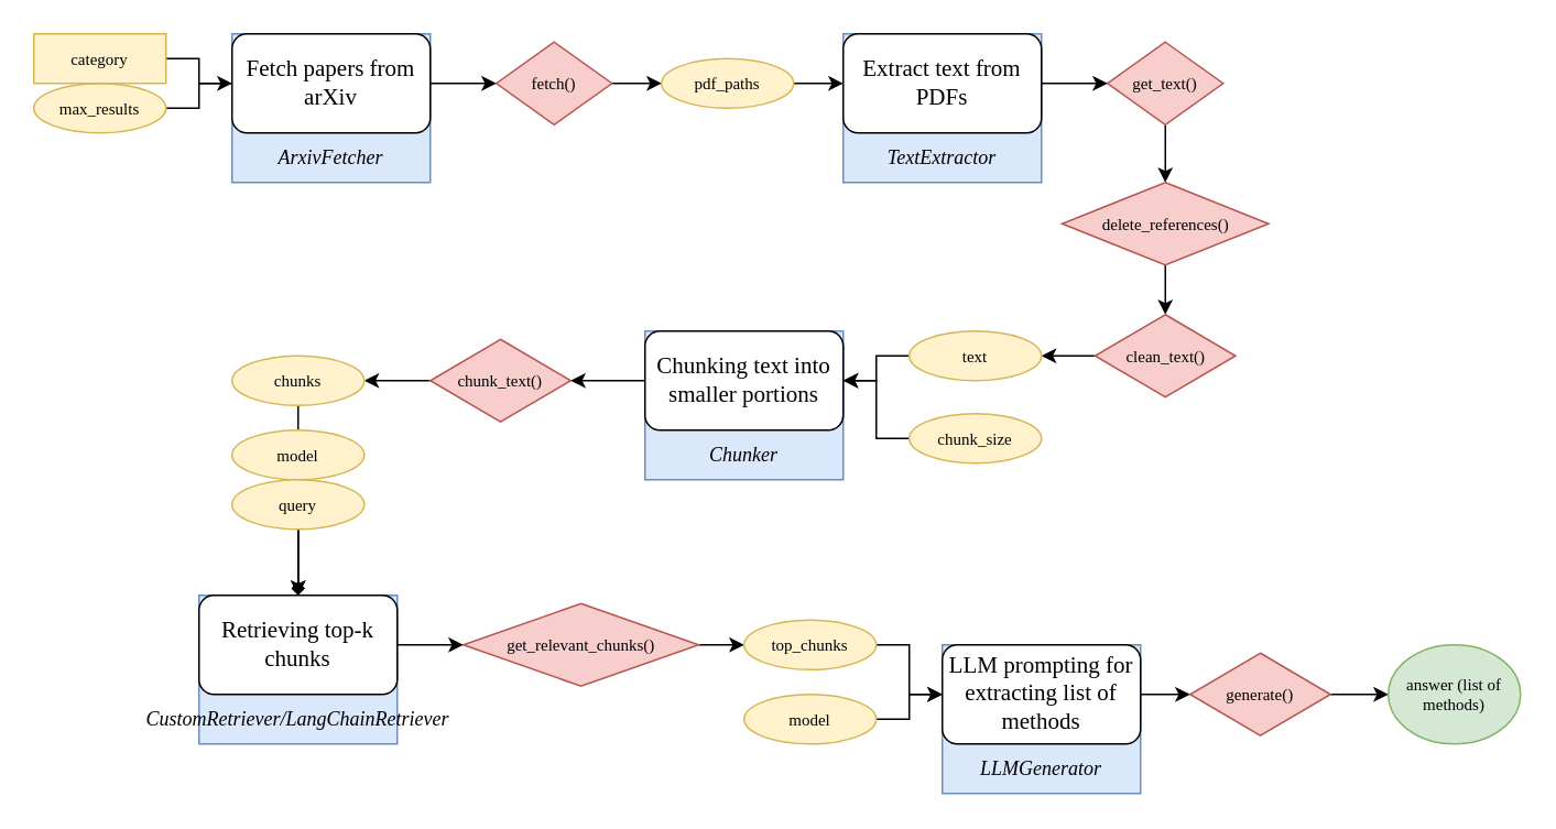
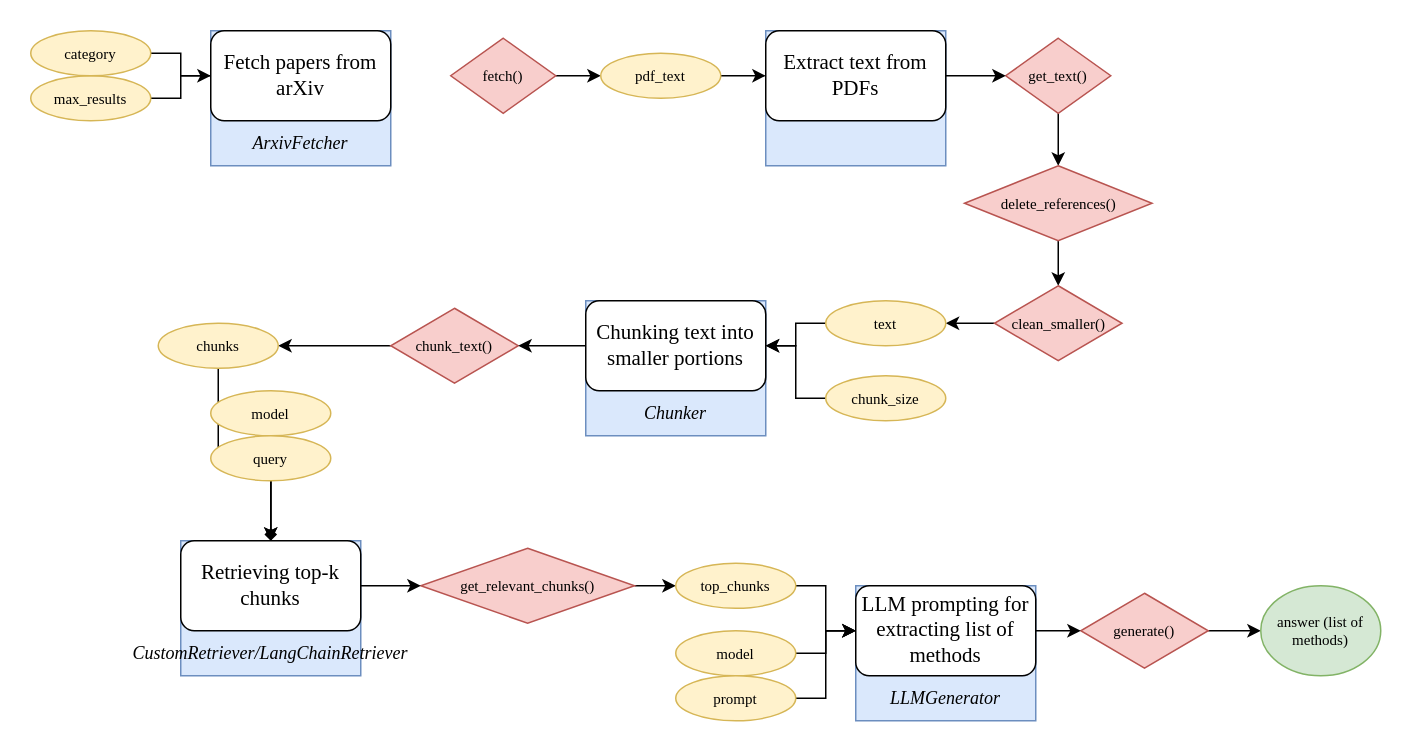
- <mxCell id="56" value="category" style="whiteSpace=wrap;html=1;fontFamily=Klavika;fontSize=10;fillColor=#fff2cc;strokeColor=#d6b656;rounded=0;" vertex="1" parent="1"><mxGeometry x="20" y="20" width="80" height="30" as="geometry" /></mxCell>
+ <mxCell id="56" value="category" style="ellipse;whiteSpace=wrap;html=1;fontFamily=Klavika;fontSize=10;fillColor=#fff2cc;strokeColor=#d6b656;" vertex="1" parent="1"><mxGeometry x="20" y="20" width="80" height="30" as="geometry" /></mxCell>
- <mxCell id="36" style="edgeStyle=orthogonalEdgeStyle;rounded=0;orthogonalLoop=1;jettySize=auto;html=1;" edge="1" parent="1" source="5" target="3"><mxGeometry relative="1" as="geometry" /></mxCell>
- <mxCell id="8" value="pdf_paths" style="ellipse;whiteSpace=wrap;html=1;fontFamily=Klavika;fontSize=10;fillColor=#fff2cc;strokeColor=#d6b656;" vertex="1" parent="1"><mxGeometry x="400" y="35" width="80" height="30" as="geometry" /></mxCell>
+ <mxCell id="8" value="pdf_text" style="ellipse;whiteSpace=wrap;html=1;fontFamily=Klavika;fontSize=10;fillColor=#fff2cc;strokeColor=#d6b656;" vertex="1" parent="1"><mxGeometry x="400" y="35" width="80" height="30" as="geometry" /></mxCell>
- <mxCell id="17" value="TextExtractor" style="text;html=1;align=center;verticalAlign=middle;whiteSpace=wrap;rounded=0;fontFamily=Klavika;fontStyle=2" vertex="1" parent="15"><mxGeometry y="60" width="120" height="30" as="geometry" /></mxCell>
- <mxCell id="14" value="clean_text()" style="rhombus;whiteSpace=wrap;html=1;fontFamily=Klavika;fontSize=10;fillColor=#f8cecc;strokeColor=#b85450;" vertex="1" parent="1"><mxGeometry x="662.5" y="190" width="85" height="50" as="geometry" /></mxCell>
+ <mxCell id="14" value="clean_smaller()" style="rhombus;whiteSpace=wrap;html=1;fontFamily=Klavika;fontSize=10;fillColor=#f8cecc;strokeColor=#b85450;" vertex="1" parent="1"><mxGeometry x="662.5" y="190" width="85" height="50" as="geometry" /></mxCell>
- <mxCell id="42" value="chunks" style="ellipse;whiteSpace=wrap;html=1;fontFamily=Klavika;fontSize=10;fillColor=#fff2cc;strokeColor=#d6b656;" vertex="1" parent="1"><mxGeometry x="140" y="215" width="80" height="30" as="geometry" /></mxCell>
+ <mxCell id="42" value="chunks" style="ellipse;whiteSpace=wrap;html=1;fontFamily=Klavika;fontSize=10;fillColor=#fff2cc;strokeColor=#d6b656;" vertex="1" parent="1"><mxGeometry x="105" y="215" width="80" height="30" as="geometry" /></mxCell>
+ <mxCell id="52" style="edgeStyle=orthogonalEdgeStyle;rounded=0;orthogonalLoop=1;jettySize=auto;html=1;" edge="1" parent="1" source="53" target="29"><mxGeometry relative="1" as="geometry" /></mxCell>
+ <mxCell id="53" value="prompt" style="ellipse;whiteSpace=wrap;html=1;fontFamily=Klavika;fontSize=10;fillColor=#fff2cc;strokeColor=#d6b656;" vertex="1" parent="1"><mxGeometry x="450" y="450" width="80" height="30" as="geometry" /></mxCell>
